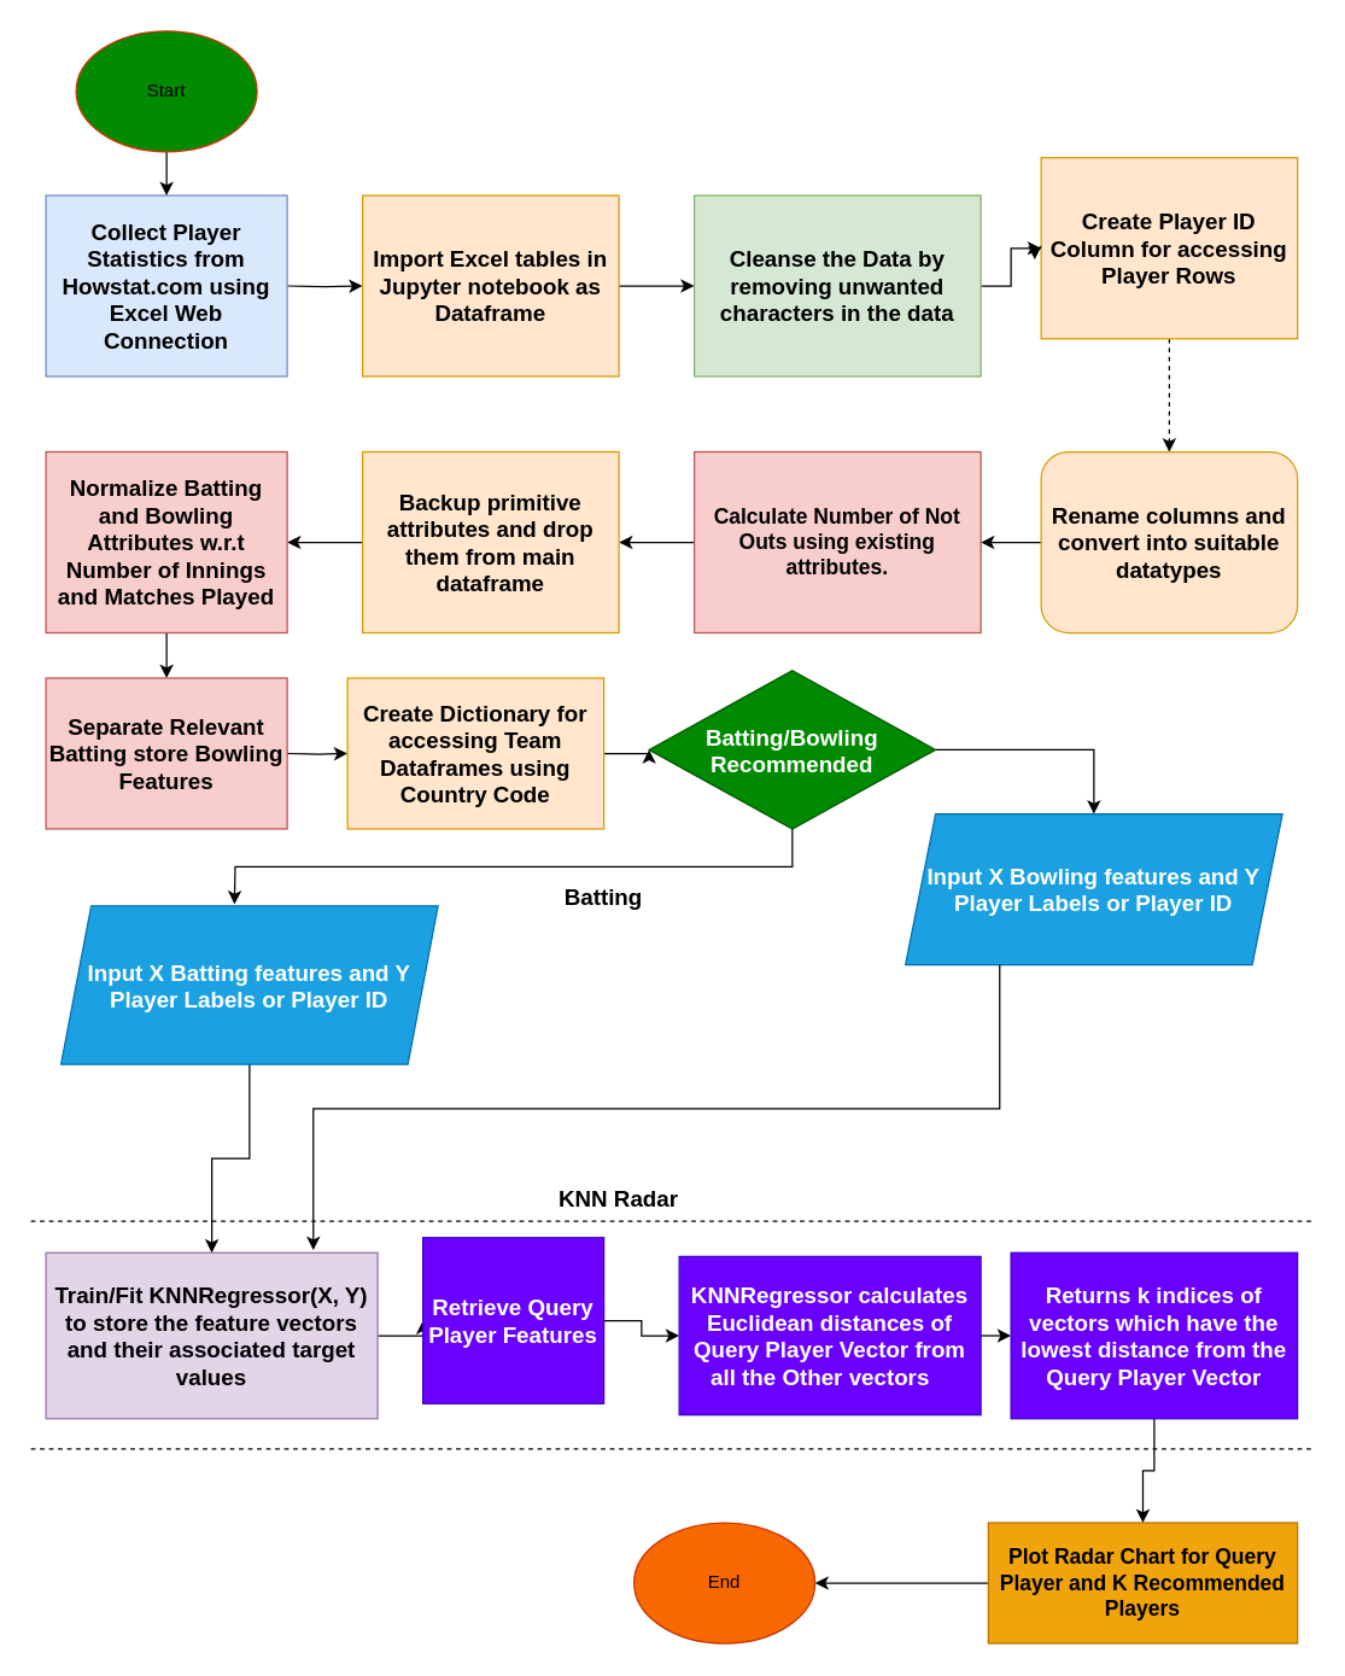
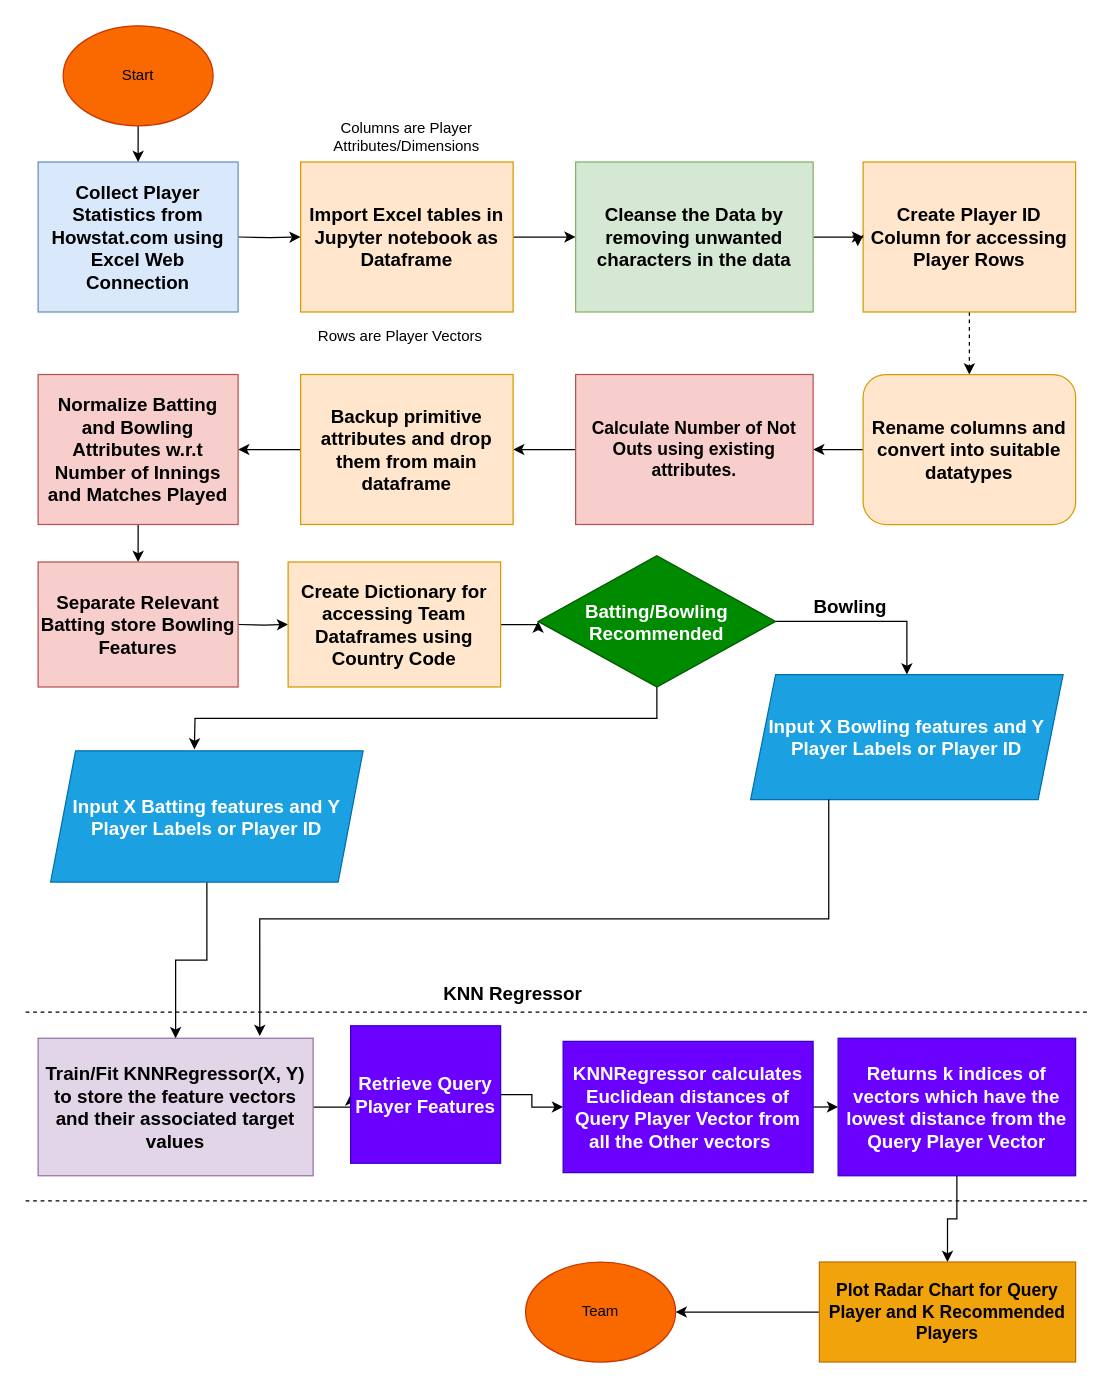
- <mxCell id="49" value="Start" style="ellipse;whiteSpace=wrap;html=1;fillColor=#008a00;fontColor=#000000;strokeColor=#C73500;" parent="1" vertex="1"><mxGeometry x="50" y="20" width="120" height="80" as="geometry" /></mxCell>
+ <mxCell id="49" value="Start" style="ellipse;whiteSpace=wrap;html=1;fillColor=#fa6800;fontColor=#000000;strokeColor=#C73500;" parent="1" vertex="1"><mxGeometry x="50" y="20" width="120" height="80" as="geometry" /></mxCell>
+ <mxCell id="13" value="Columns are Player Attributes/Dimensions" style="text;html=1;strokeColor=none;fillColor=none;align=center;verticalAlign=middle;whiteSpace=wrap;rounded=0;" parent="1" vertex="1"><mxGeometry x="245" y="89" width="160" height="40" as="geometry" /></mxCell>
- <mxCell id="9" value="&lt;b&gt;&lt;font style=&quot;font-size: 15px;&quot;&gt;Create Player ID Column for accessing Player Rows&lt;/font&gt;&lt;/b&gt;" style="rounded=0;whiteSpace=wrap;html=1;fillColor=#ffe6cc;strokeColor=#d79b00;" parent="1" vertex="1"><mxGeometry x="690" y="104" width="170" height="120" as="geometry" /></mxCell>
+ <mxCell id="9" value="&lt;b&gt;&lt;font style=&quot;font-size: 15px;&quot;&gt;Create Player ID Column for accessing Player Rows&lt;/font&gt;&lt;/b&gt;" style="rounded=0;whiteSpace=wrap;html=1;fillColor=#ffe6cc;strokeColor=#d79b00;" parent="1" vertex="1"><mxGeometry x="690" y="129" width="170" height="120" as="geometry" /></mxCell>
+ <mxCell id="14" value="Rows are Player Vectors" style="text;html=1;strokeColor=none;fillColor=none;align=center;verticalAlign=middle;whiteSpace=wrap;rounded=0;" parent="1" vertex="1"><mxGeometry x="240" y="249" width="160" height="40" as="geometry" /></mxCell>
+ <mxCell id="35" value="&lt;b&gt;&lt;font style=&quot;font-size: 15px;&quot;&gt;Bowling&lt;/font&gt;&lt;/b&gt;" style="text;html=1;strokeColor=none;fillColor=none;align=center;verticalAlign=middle;whiteSpace=wrap;rounded=0;" parent="1" vertex="1"><mxGeometry x="650" y="469" width="60" height="30" as="geometry" /></mxCell>
- <mxCell id="34" value="&lt;b&gt;&lt;font style=&quot;font-size: 15px;&quot;&gt;Batting&lt;/font&gt;&lt;/b&gt;" style="text;html=1;strokeColor=none;fillColor=none;align=center;verticalAlign=middle;whiteSpace=wrap;rounded=0;" parent="1" vertex="1"><mxGeometry x="370" y="579" width="60" height="30" as="geometry" /></mxCell>
- <mxCell id="43" value="&lt;b&gt;&lt;font style=&quot;font-size: 15px;&quot;&gt;KNN Radar&lt;/font&gt;&lt;/b&gt;" style="text;html=1;strokeColor=none;fillColor=none;align=center;verticalAlign=middle;whiteSpace=wrap;rounded=0;" parent="1" vertex="1"><mxGeometry x="255" y="779" width="310" height="30" as="geometry" /></mxCell>
+ <mxCell id="43" value="&lt;b&gt;&lt;font style=&quot;font-size: 15px;&quot;&gt;KNN Regressor&lt;/font&gt;&lt;/b&gt;" style="text;html=1;strokeColor=none;fillColor=none;align=center;verticalAlign=middle;whiteSpace=wrap;rounded=0;" parent="1" vertex="1"><mxGeometry x="255" y="779" width="310" height="30" as="geometry" /></mxCell>
- <mxCell id="47" value="End" style="ellipse;whiteSpace=wrap;html=1;fillColor=#fa6800;fontColor=#000000;strokeColor=#C73500;" parent="1" vertex="1"><mxGeometry x="420" y="1009" width="120" height="80" as="geometry" /></mxCell>
+ <mxCell id="47" value="Team" style="ellipse;whiteSpace=wrap;html=1;fillColor=#fa6800;fontColor=#000000;strokeColor=#C73500;" parent="1" vertex="1"><mxGeometry x="420" y="1009" width="120" height="80" as="geometry" /></mxCell>
